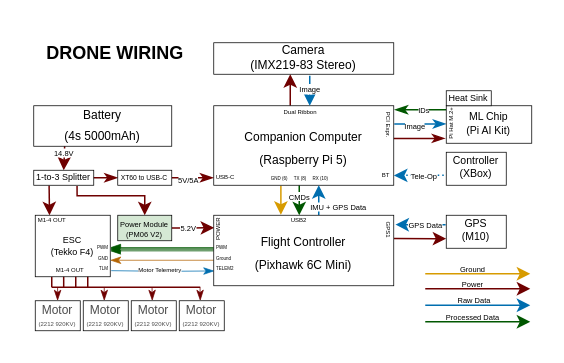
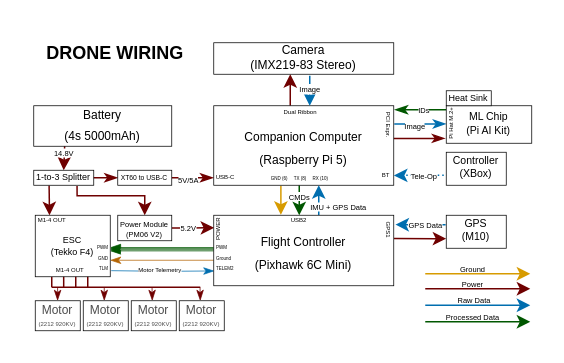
- <mxCell id="37" value="&lt;div style=&quot;line-height: 60%;&quot;&gt;&lt;font style=&quot;line-height: 60%; font-size: 5px;&quot;&gt;Power Module&lt;/font&gt;&lt;div&gt;&lt;span style=&quot;background-color: transparent; color: light-dark(rgb(0, 0, 0), rgb(255, 255, 255)); line-height: 60%;&quot;&gt;&lt;font style=&quot;font-size: 5px;&quot;&gt;(PM06 V2)&lt;/font&gt;&lt;/span&gt;&lt;/div&gt;&lt;/div&gt;" style="rounded=0;whiteSpace=wrap;html=1;verticalAlign=bottom;spacing=0;strokeWidth=0.5;fillColor=#d5e8d4;" parent="1" vertex="1"><mxGeometry x="78" y="143" width="36" height="17" as="geometry" /></mxCell>
+ <mxCell id="37" value="&lt;div style=&quot;line-height: 60%;&quot;&gt;&lt;font style=&quot;line-height: 60%; font-size: 5px;&quot;&gt;Power Module&lt;/font&gt;&lt;div&gt;&lt;span style=&quot;background-color: transparent; color: light-dark(rgb(0, 0, 0), rgb(255, 255, 255)); line-height: 60%;&quot;&gt;&lt;font style=&quot;font-size: 5px;&quot;&gt;(PM06 V2)&lt;/font&gt;&lt;/span&gt;&lt;/div&gt;&lt;/div&gt;" style="rounded=0;whiteSpace=wrap;html=1;verticalAlign=bottom;spacing=0;strokeWidth=0.5;" parent="1" vertex="1"><mxGeometry x="78" y="143" width="36" height="17" as="geometry" /></mxCell>
